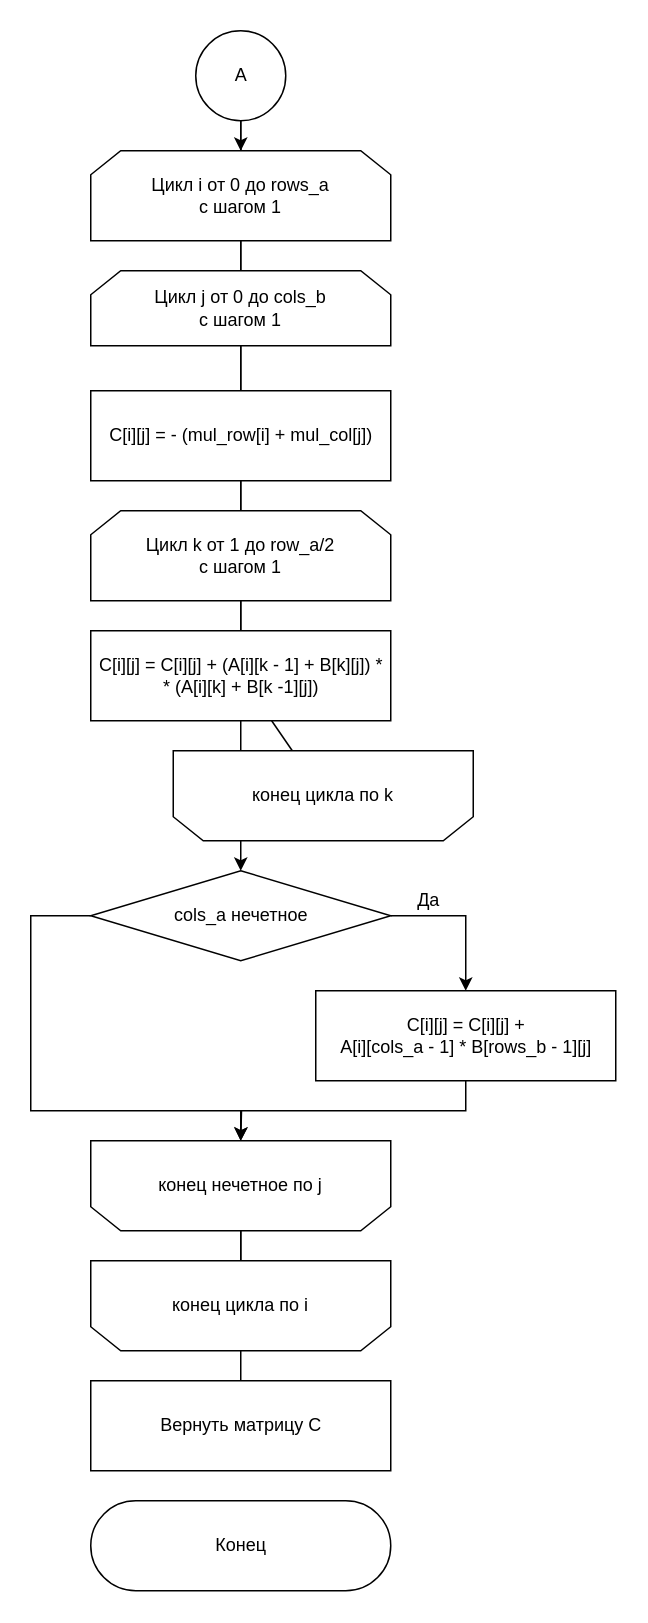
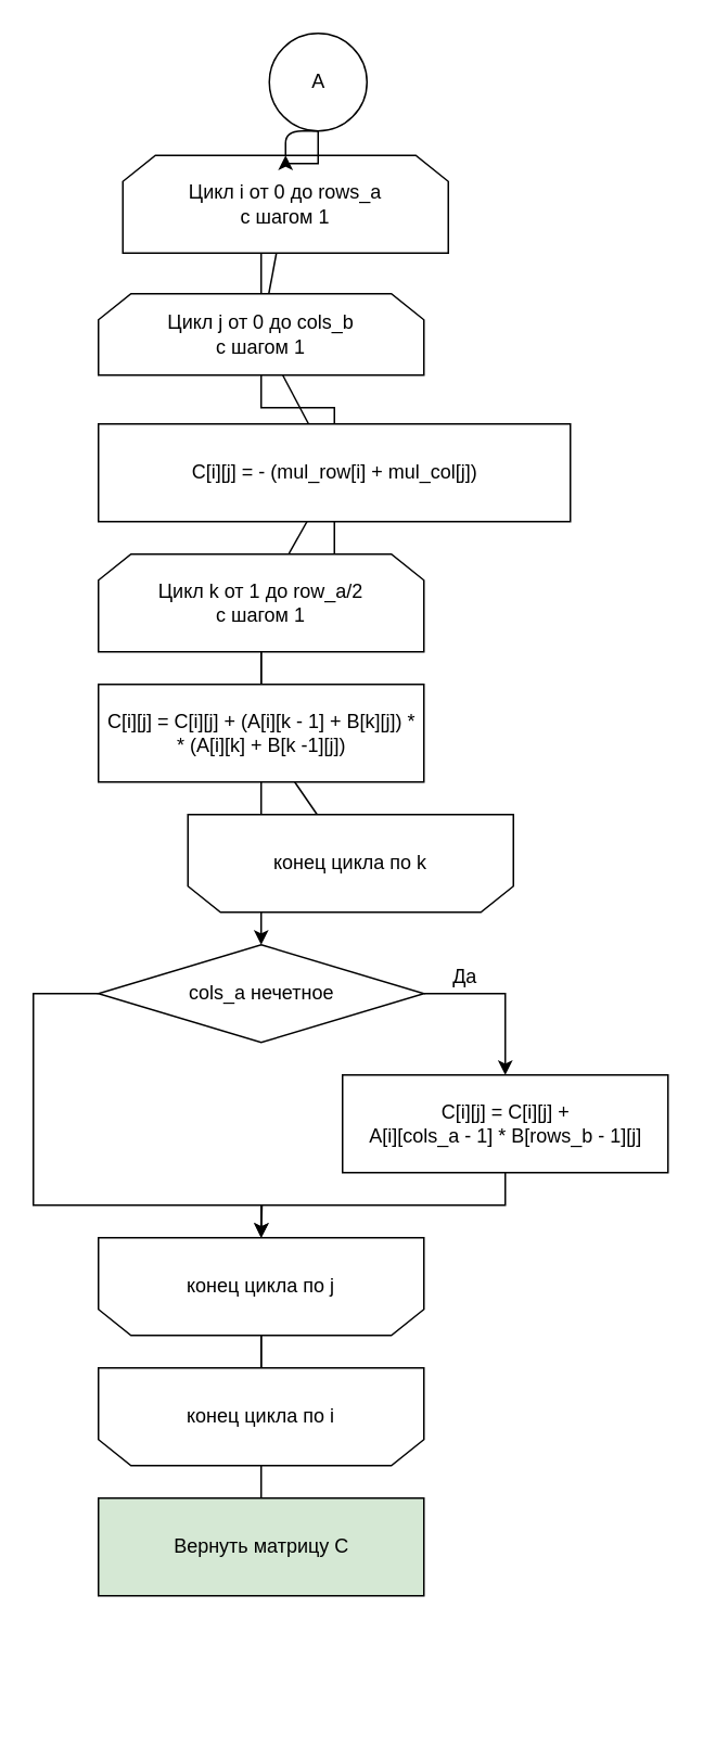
- <mxCell id="18" value="A" style="shape=ellipse;html=1;dashed=0;whitespace=wrap;aspect=fixed;perimeter=ellipsePerimeter;" parent="1" vertex="1"><mxGeometry x="130" y="20" width="60" height="60" as="geometry" /></mxCell>
+ <mxCell id="18" value="A" style="shape=ellipse;html=1;dashed=0;whitespace=wrap;aspect=fixed;perimeter=ellipsePerimeter;" parent="1" vertex="1"><mxGeometry x="165" y="20" width="60" height="60" as="geometry" /></mxCell>
- <mxCell id="4" value="Цикл i от 0 до rows_a&lt;br&gt;с шагом 1" style="shape=loopLimit;whiteSpace=wrap;html=1;direction=east" parent="1" vertex="1"><mxGeometry x="60" y="100" width="200" height="60" as="geometry" /></mxCell>
+ <mxCell id="4" value="Цикл i от 0 до rows_a&lt;br&gt;с шагом 1" style="shape=loopLimit;whiteSpace=wrap;html=1;direction=east" parent="1" vertex="1"><mxGeometry x="75" y="95" width="200" height="60" as="geometry" /></mxCell>
- <mxCell id="10" value="C[i][j] = - (mul_row[i] + mul_col[j])" style="html=1;dashed=0;whitespace=wrap;" parent="1" vertex="1"><mxGeometry x="60" y="260" width="200" height="60" as="geometry" /></mxCell>
+ <mxCell id="10" value="C[i][j] = - (mul_row[i] + mul_col[j])" style="html=1;dashed=0;whitespace=wrap;" parent="1" vertex="1"><mxGeometry x="60" y="260" width="290" height="60" as="geometry" /></mxCell>
- <mxCell id="13" value="конец нечетное по j" style="shape=loopLimit;whiteSpace=wrap;html=1;strokeWidth=1;direction=west;" parent="1" vertex="1"><mxGeometry x="60" y="760" width="200" height="60" as="geometry" /></mxCell>
+ <mxCell id="13" value="конец цикла по j" style="shape=loopLimit;whiteSpace=wrap;html=1;strokeWidth=1;direction=west;" parent="1" vertex="1"><mxGeometry x="60" y="760" width="200" height="60" as="geometry" /></mxCell>
- <mxCell id="31" value="Вернуть матрицу C" style="html=1;dashed=0;whitespace=wrap;" parent="1" vertex="1"><mxGeometry x="60" y="920" width="200" height="60" as="geometry" /></mxCell>
+ <mxCell id="31" value="Вернуть матрицу C" style="html=1;dashed=0;whitespace=wrap;fillColor=#d5e8d4;" parent="1" vertex="1"><mxGeometry x="60" y="920" width="200" height="60" as="geometry" /></mxCell>
- <mxCell id="32" value="Конец" style="html=1;dashed=0;whitespace=wrap;shape=mxgraph.dfd.start" parent="1" vertex="1"><mxGeometry x="60" y="1000" width="200" height="60" as="geometry" /></mxCell>
